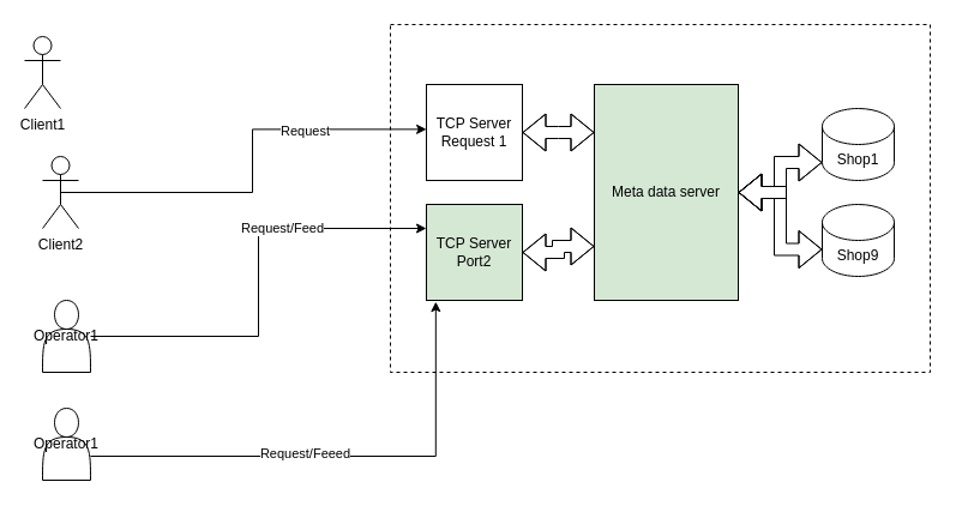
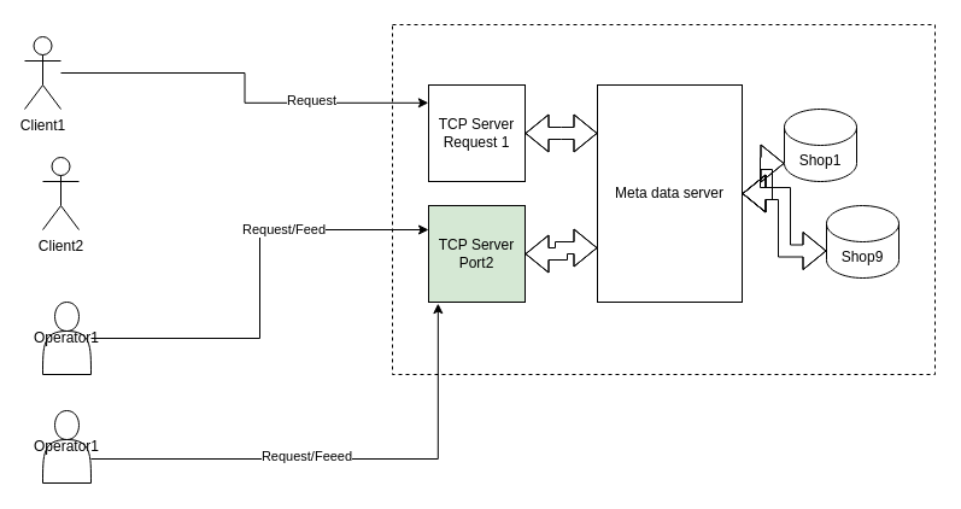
+ <mxCell id="6" style="edgeStyle=orthogonalEdgeStyle;rounded=0;orthogonalLoop=1;jettySize=auto;html=1;entryX=-0.002;entryY=0.185;entryDx=0;entryDy=0;entryPerimeter=0;" edge="1" parent="1" source="8" target="5"><mxGeometry relative="1" as="geometry" /></mxCell>
+ <mxCell id="7" value="Request" style="edgeLabel;html=1;align=center;verticalAlign=middle;resizable=0;points=[];" vertex="1" connectable="0" parent="6"><mxGeometry x="0.407" y="2" relative="1" as="geometry"><mxPoint as="offset" /></mxGeometry></mxCell>
- <mxCell id="3" value="Shop1" style="shape=cylinder3;whiteSpace=wrap;html=1;boundedLbl=1;backgroundOutline=1;size=15;" vertex="1" parent="1"><mxGeometry x="685" y="90" width="60" height="60" as="geometry" /></mxCell>
+ <mxCell id="3" value="Shop1" style="shape=cylinder3;whiteSpace=wrap;html=1;boundedLbl=1;backgroundOutline=1;size=15;" vertex="1" parent="1"><mxGeometry x="650" y="90" width="60" height="60" as="geometry" /></mxCell>
- <mxCell id="9" style="edgeStyle=orthogonalEdgeStyle;rounded=0;orthogonalLoop=1;jettySize=auto;html=1;exitX=0.5;exitY=0.5;exitDx=0;exitDy=0;exitPerimeter=0;entryX=0.001;entryY=0.467;entryDx=0;entryDy=0;entryPerimeter=0;" edge="1" parent="1" source="11" target="5"><mxGeometry relative="1" as="geometry" /></mxCell>
- <mxCell id="10" value="Request" style="edgeLabel;html=1;align=center;verticalAlign=middle;resizable=0;points=[];" vertex="1" connectable="0" parent="9"><mxGeometry x="0.432" y="-1" relative="1" as="geometry"><mxPoint as="offset" /></mxGeometry></mxCell>
- <mxCell id="22" value="Meta data server" style="rounded=0;whiteSpace=wrap;html=1;fillColor=#d5e8d4;" vertex="1" parent="1"><mxGeometry x="495" y="70" width="120" height="180" as="geometry" /></mxCell>
+ <mxCell id="22" value="Meta data server" style="rounded=0;whiteSpace=wrap;html=1;" vertex="1" parent="1"><mxGeometry x="495" y="70" width="120" height="180" as="geometry" /></mxCell>
